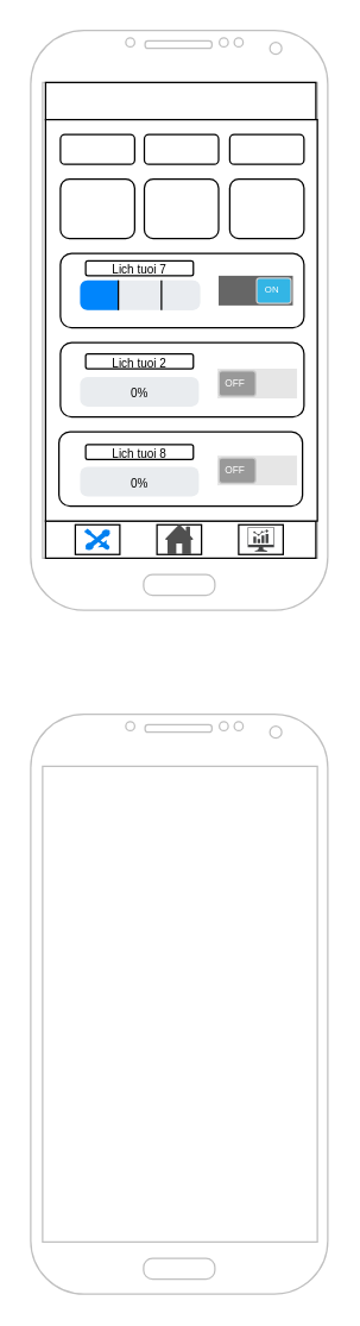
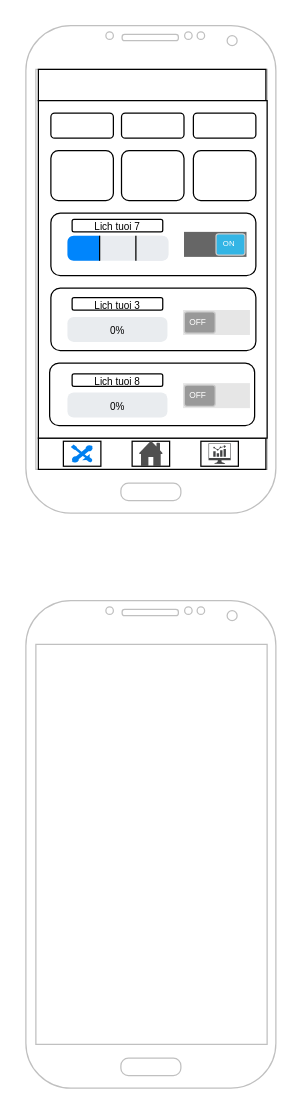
- <mxCell id="30" value="&lt;font style=&quot;font-size: 8px;&quot;&gt;Lich tuoi 2&lt;/font&gt;" style="rounded=1;whiteSpace=wrap;html=1;" vertex="1" parent="1"><mxGeometry x="57" y="237.5" width="72.5" height="10" as="geometry" /></mxCell>
+ <mxCell id="30" value="&lt;font style=&quot;font-size: 8px;&quot;&gt;Lich tuoi 3&lt;/font&gt;" style="rounded=1;whiteSpace=wrap;html=1;" vertex="1" parent="1"><mxGeometry x="57" y="237.5" width="72.5" height="10" as="geometry" /></mxCell>
